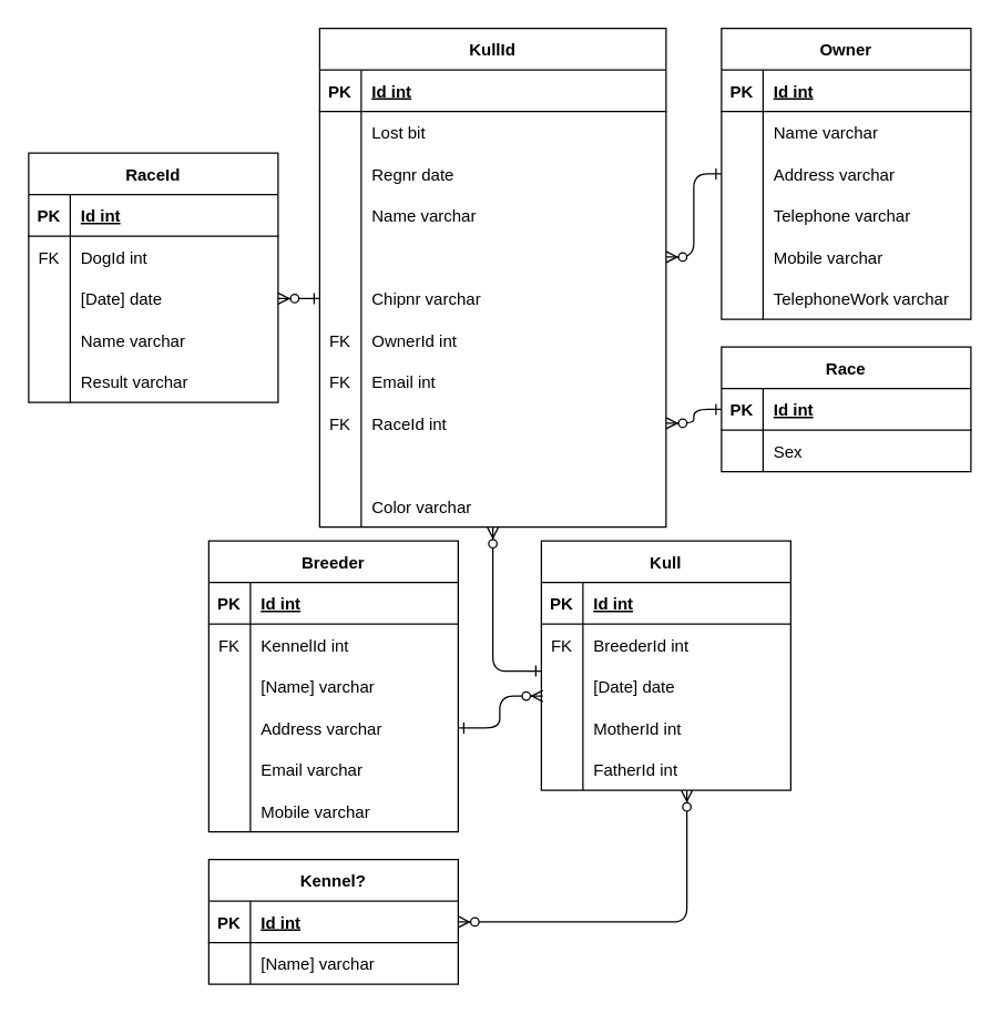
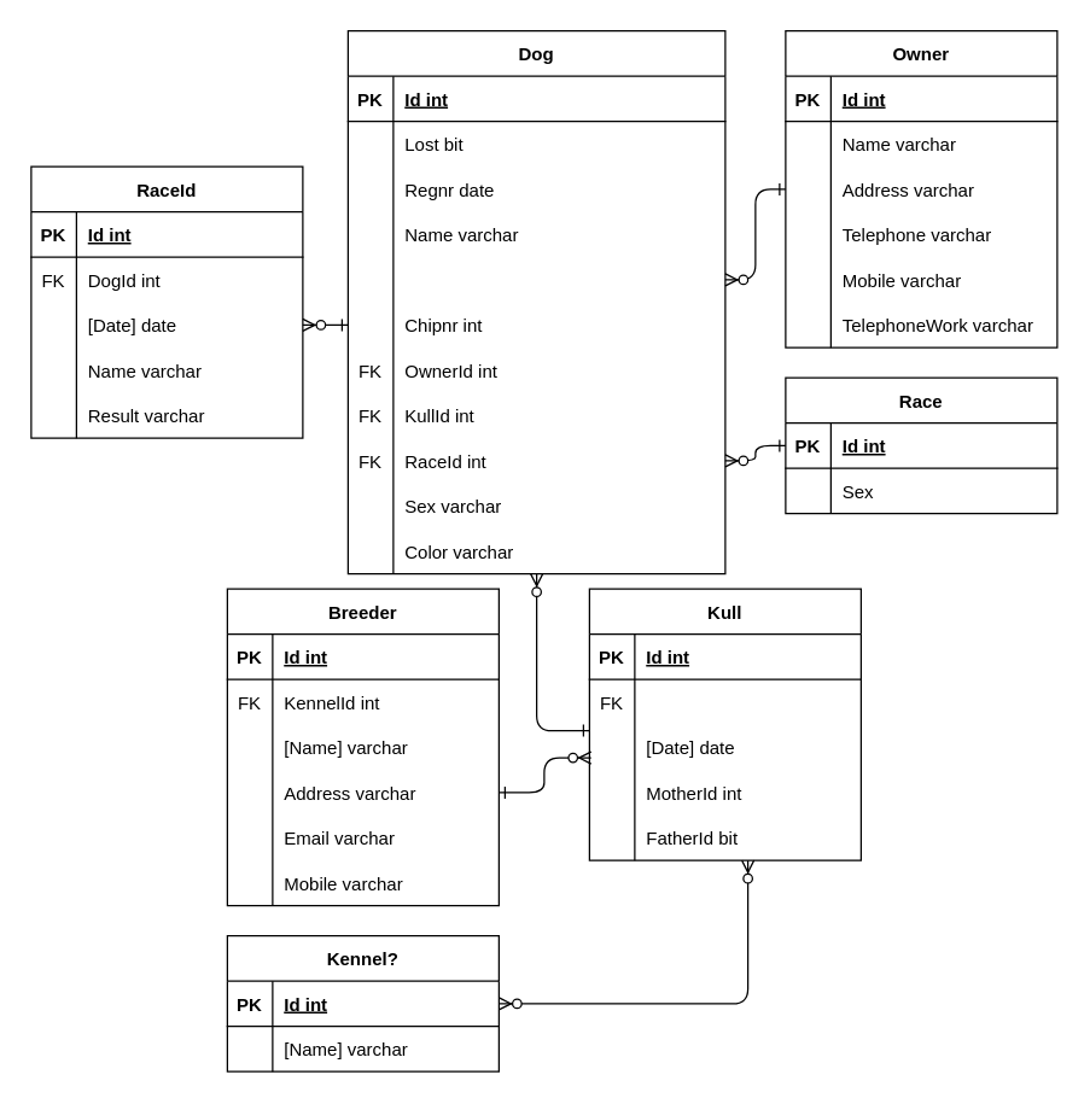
- <mxCell id="3" value="KullId" style="shape=table;startSize=30;container=1;collapsible=1;childLayout=tableLayout;fixedRows=1;rowLines=0;fontStyle=1;align=center;resizeLast=1;" parent="1" vertex="1"><mxGeometry x="230" y="20" width="250" height="360" as="geometry" /></mxCell>
+ <mxCell id="3" value="Dog" style="shape=table;startSize=30;container=1;collapsible=1;childLayout=tableLayout;fixedRows=1;rowLines=0;fontStyle=1;align=center;resizeLast=1;" parent="1" vertex="1"><mxGeometry x="230" y="20" width="250" height="360" as="geometry" /></mxCell>
- <mxCell id="20" value="Chipnr varchar" style="shape=partialRectangle;connectable=0;fillColor=none;top=0;left=0;bottom=0;right=0;align=left;spacingLeft=6;fontStyle=0;overflow=hidden;" parent="18" vertex="1"><mxGeometry x="30" width="220" height="30" as="geometry" /></mxCell>
+ <mxCell id="20" value="Chipnr int" style="shape=partialRectangle;connectable=0;fillColor=none;top=0;left=0;bottom=0;right=0;align=left;spacingLeft=6;fontStyle=0;overflow=hidden;" parent="18" vertex="1"><mxGeometry x="30" width="220" height="30" as="geometry" /></mxCell>
- <mxCell id="26" value="Email int" style="shape=partialRectangle;connectable=0;fillColor=none;top=0;left=0;bottom=0;right=0;align=left;spacingLeft=6;fontStyle=0;overflow=hidden;" parent="24" vertex="1"><mxGeometry x="30" width="220" height="30" as="geometry" /></mxCell>
+ <mxCell id="26" value="KullId int" style="shape=partialRectangle;connectable=0;fillColor=none;top=0;left=0;bottom=0;right=0;align=left;spacingLeft=6;fontStyle=0;overflow=hidden;" parent="24" vertex="1"><mxGeometry x="30" width="220" height="30" as="geometry" /></mxCell>
+ <mxCell id="32" value="Sex varchar" style="shape=partialRectangle;connectable=0;fillColor=none;top=0;left=0;bottom=0;right=0;align=left;spacingLeft=6;fontStyle=0;overflow=hidden;" parent="30" vertex="1"><mxGeometry x="30" width="220" height="30" as="geometry" /></mxCell>
- <mxCell id="105" value="BreederId int" style="shape=partialRectangle;connectable=0;fillColor=none;top=0;left=0;bottom=0;right=0;align=left;spacingLeft=6;fontStyle=0;overflow=hidden;" parent="103" vertex="1"><mxGeometry x="30" width="150" height="30" as="geometry" /></mxCell>
- <mxCell id="114" value="FatherId int" style="shape=partialRectangle;connectable=0;fillColor=none;top=0;left=0;bottom=0;right=0;align=left;spacingLeft=6;fontStyle=0;overflow=hidden;" parent="112" vertex="1"><mxGeometry x="30" width="150" height="30" as="geometry" /></mxCell>
+ <mxCell id="114" value="FatherId bit" style="shape=partialRectangle;connectable=0;fillColor=none;top=0;left=0;bottom=0;right=0;align=left;spacingLeft=6;fontStyle=0;overflow=hidden;" parent="112" vertex="1"><mxGeometry x="30" width="150" height="30" as="geometry" /></mxCell>
